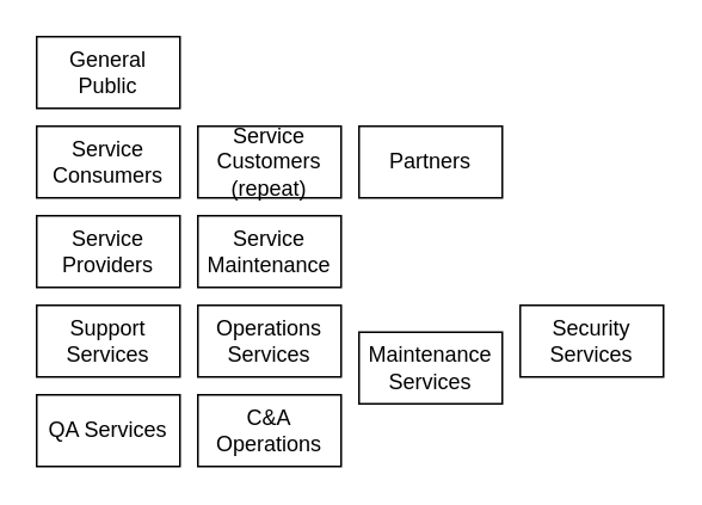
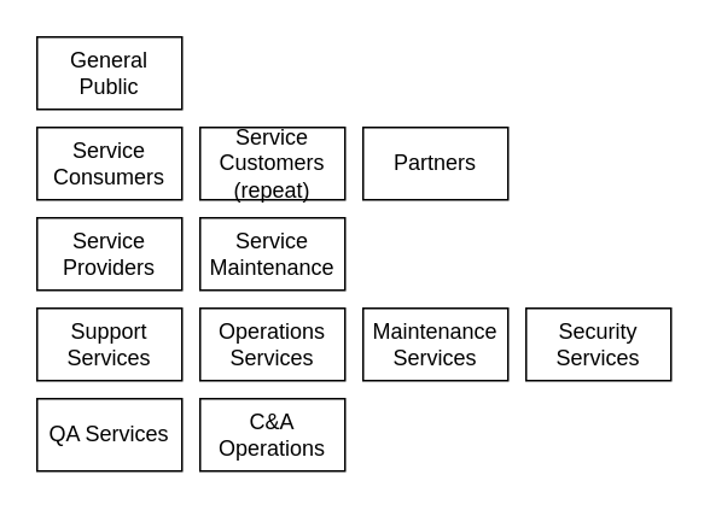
- <mxCell id="3" value="Maintenance Services" style="rounded=0;whiteSpace=wrap;html=1;" vertex="1" parent="1"><mxGeometry x="200" y="185" width="80" height="40" as="geometry" /></mxCell>
+ <mxCell id="3" value="Maintenance Services" style="rounded=0;whiteSpace=wrap;html=1;" vertex="1" parent="1"><mxGeometry x="200" y="170" width="80" height="40" as="geometry" /></mxCell>
